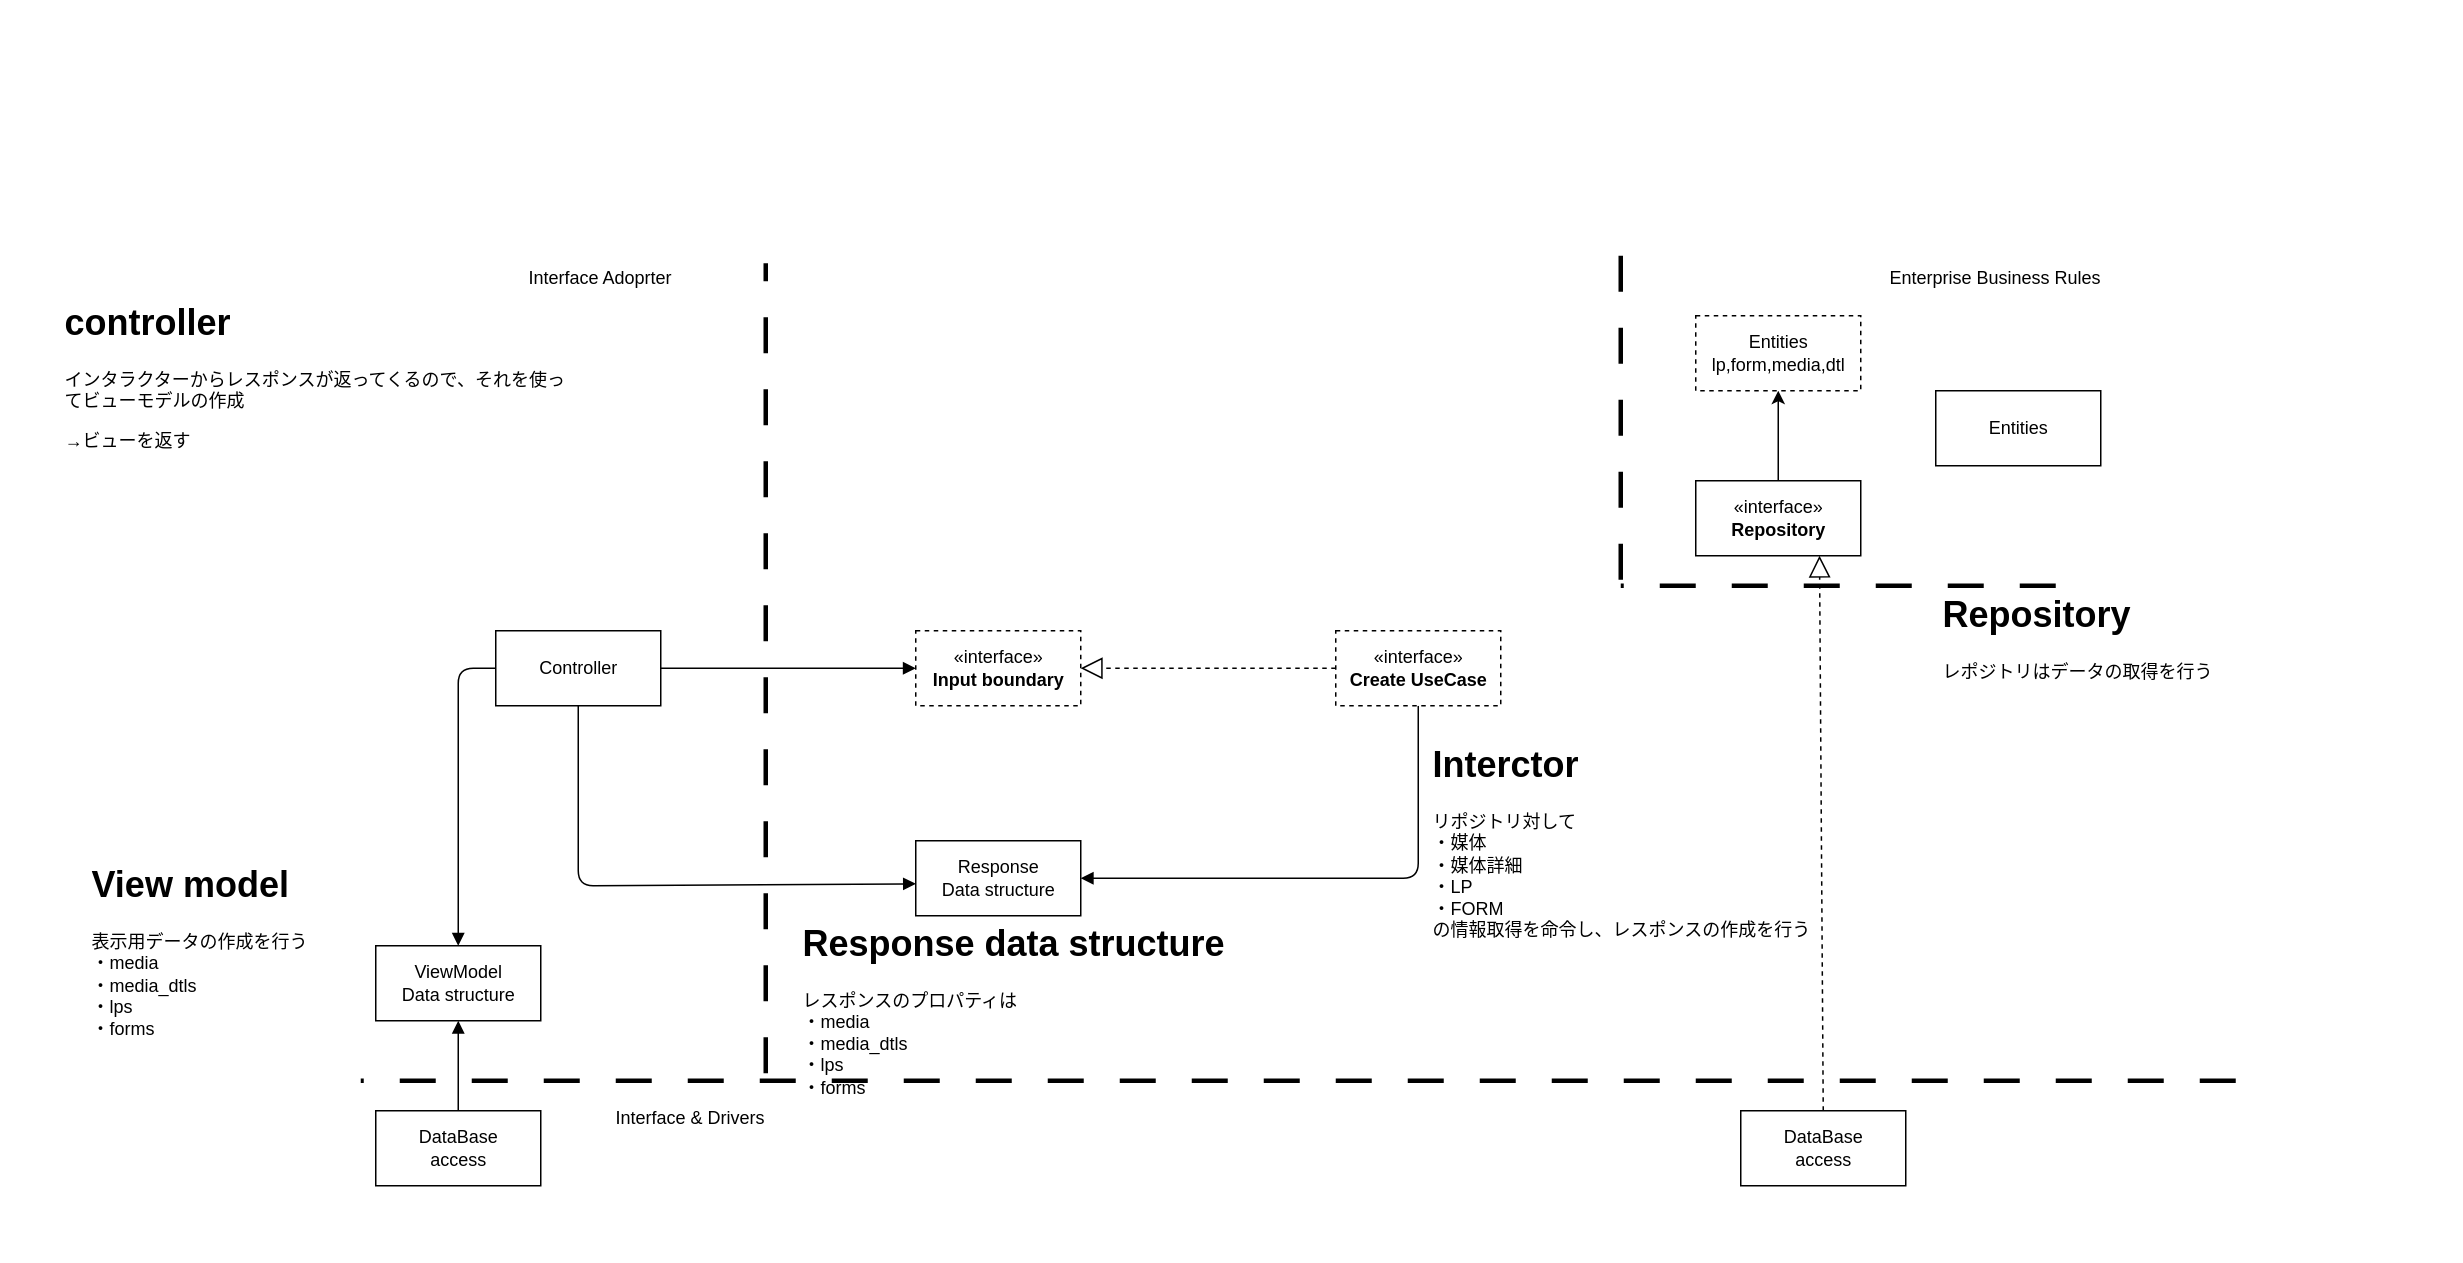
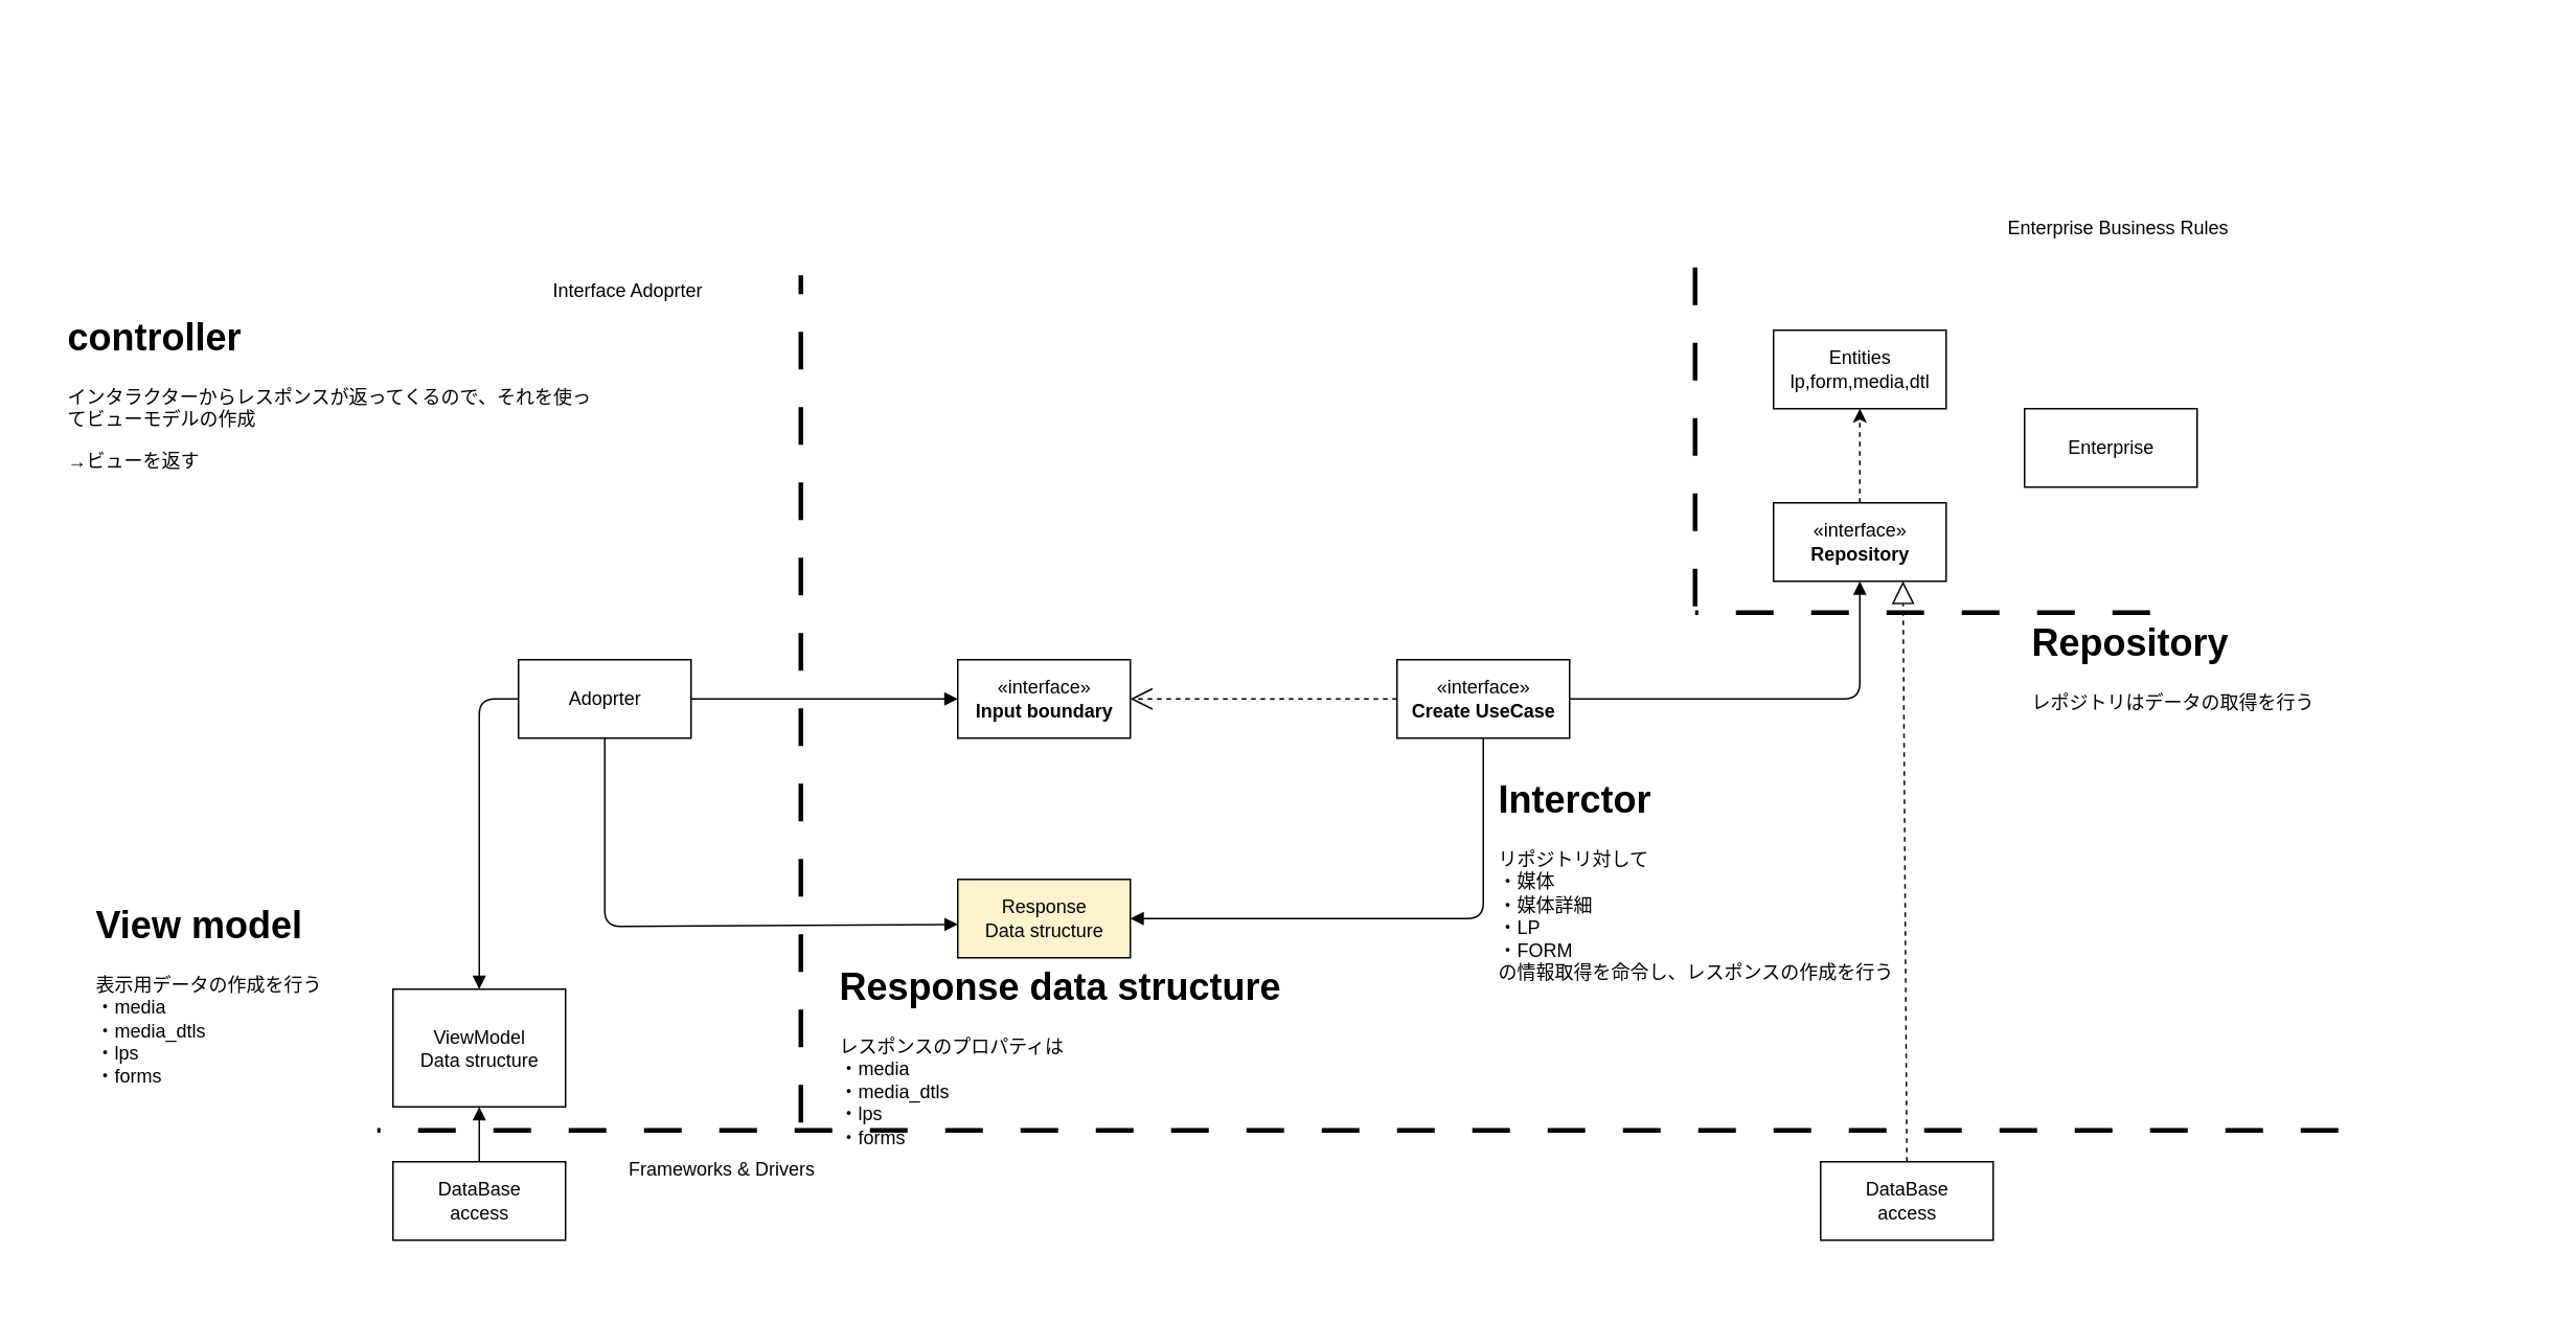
- <mxCell id="24" value="Enterprise Business Rules" style="text;html=1;strokeColor=none;fillColor=none;align=center;verticalAlign=middle;whiteSpace=wrap;rounded=0;" vertex="1" parent="1"><mxGeometry x="1250" y="170" width="160" height="30" as="geometry" /></mxCell>
+ <mxCell id="24" value="Enterprise Business Rules" style="text;html=1;strokeColor=none;fillColor=none;align=center;verticalAlign=middle;whiteSpace=wrap;rounded=0;" vertex="1" parent="1"><mxGeometry x="1270" y="130" width="160" height="30" as="geometry" /></mxCell>
- <mxCell id="33" value="Entities&lt;br&gt;lp,form,media,dtl" style="html=1;dashed=1;" vertex="1" parent="1"><mxGeometry x="1130" y="210" width="110" height="50" as="geometry" /></mxCell>
+ <mxCell id="33" value="Entities&lt;br&gt;lp,form,media,dtl" style="html=1;" vertex="1" parent="1"><mxGeometry x="1130" y="210" width="110" height="50" as="geometry" /></mxCell>
- <mxCell id="16" value="Entities" style="html=1;" vertex="1" parent="1"><mxGeometry x="1290" y="260" width="110" height="50" as="geometry" /></mxCell>
+ <mxCell id="16" value="Enterprise" style="html=1;" vertex="1" parent="1"><mxGeometry x="1290" y="260" width="110" height="50" as="geometry" /></mxCell>
- <mxCell id="14" style="edgeStyle=none;html=1;exitX=0.5;exitY=0;exitDx=0;exitDy=0;" edge="1" parent="1" source="15" target="33"><mxGeometry relative="1" as="geometry" /></mxCell>
+ <mxCell id="14" style="edgeStyle=none;html=1;exitX=0.5;exitY=0;exitDx=0;exitDy=0;dashed=1;" edge="1" parent="1" source="15" target="33"><mxGeometry relative="1" as="geometry" /></mxCell>
- <mxCell id="3" value="Controller" style="html=1;" vertex="1" parent="1"><mxGeometry x="330" y="420" width="110" height="50" as="geometry" /></mxCell>
+ <mxCell id="3" value="Adoprter" style="html=1;" vertex="1" parent="1"><mxGeometry x="330" y="420" width="110" height="50" as="geometry" /></mxCell>
- <mxCell id="4" value="«interface»&lt;br&gt;&lt;b&gt;Input boundary&lt;/b&gt;" style="html=1;dashed=1;" vertex="1" parent="1"><mxGeometry x="610" y="420" width="110" height="50" as="geometry" /></mxCell>
+ <mxCell id="4" value="«interface»&lt;br&gt;&lt;b&gt;Input boundary&lt;/b&gt;" style="html=1;" vertex="1" parent="1"><mxGeometry x="610" y="420" width="110" height="50" as="geometry" /></mxCell>
- <mxCell id="9" value="" style="endArrow=block;dashed=1;endFill=0;endSize=12;html=1;entryX=1;entryY=0.5;entryDx=0;entryDy=0;" edge="1" parent="1" source="32" target="4"><mxGeometry width="160" relative="1" as="geometry"><mxPoint x="890" y="445" as="sourcePoint" /><mxPoint x="710" y="490" as="targetPoint" /></mxGeometry></mxCell>
+ <mxCell id="9" value="" style="endArrow=open;dashed=1;endFill=0;endSize=12;html=1;entryX=1;entryY=0.5;entryDx=0;entryDy=0;" edge="1" parent="1" source="32" target="4"><mxGeometry width="160" relative="1" as="geometry"><mxPoint x="890" y="445" as="sourcePoint" /><mxPoint x="710" y="490" as="targetPoint" /></mxGeometry></mxCell>
- <mxCell id="32" value="«interface»&lt;br&gt;&lt;b&gt;Create UseCase&lt;/b&gt;" style="html=1;dashed=1;" vertex="1" parent="1"><mxGeometry x="890" y="420" width="110" height="50" as="geometry" /></mxCell>
+ <mxCell id="32" value="«interface»&lt;br&gt;&lt;b&gt;Create UseCase&lt;/b&gt;" style="html=1;" vertex="1" parent="1"><mxGeometry x="890" y="420" width="110" height="50" as="geometry" /></mxCell>
+ <mxCell id="17" value="" style="html=1;verticalAlign=bottom;labelBackgroundColor=none;endArrow=block;endFill=1;entryX=0.5;entryY=1;entryDx=0;entryDy=0;" edge="1" parent="1" source="32" target="15"><mxGeometry width="160" relative="1" as="geometry"><mxPoint x="1000" y="445" as="sourcePoint" /><mxPoint x="1110" y="500" as="targetPoint" /><Array as="points"><mxPoint x="1185" y="445" /></Array></mxGeometry></mxCell>
- <mxCell id="5" value="Response&lt;br&gt;Data structure" style="html=1;" vertex="1" parent="1"><mxGeometry x="610" y="560" width="110" height="50" as="geometry" /></mxCell>
+ <mxCell id="5" value="Response&lt;br&gt;Data structure" style="html=1;fillColor=#fff2cc;" vertex="1" parent="1"><mxGeometry x="610" y="560" width="110" height="50" as="geometry" /></mxCell>
- <mxCell id="20" value="ViewModel&lt;br&gt;Data structure" style="html=1;" vertex="1" parent="1"><mxGeometry x="250" y="630" width="110" height="50" as="geometry" /></mxCell>
+ <mxCell id="20" value="ViewModel&lt;br&gt;Data structure" style="html=1;" vertex="1" parent="1"><mxGeometry x="250" y="630" width="110" height="75" as="geometry" /></mxCell>
- <mxCell id="26" value="Interface &amp;amp; Drivers" style="text;html=1;strokeColor=none;fillColor=none;align=center;verticalAlign=middle;whiteSpace=wrap;rounded=0;" vertex="1" parent="1"><mxGeometry x="380" y="730" width="160" height="30" as="geometry" /></mxCell>
+ <mxCell id="26" value="Frameworks &amp;amp; Drivers" style="text;html=1;strokeColor=none;fillColor=none;align=center;verticalAlign=middle;whiteSpace=wrap;rounded=0;" vertex="1" parent="1"><mxGeometry x="380" y="730" width="160" height="30" as="geometry" /></mxCell>
